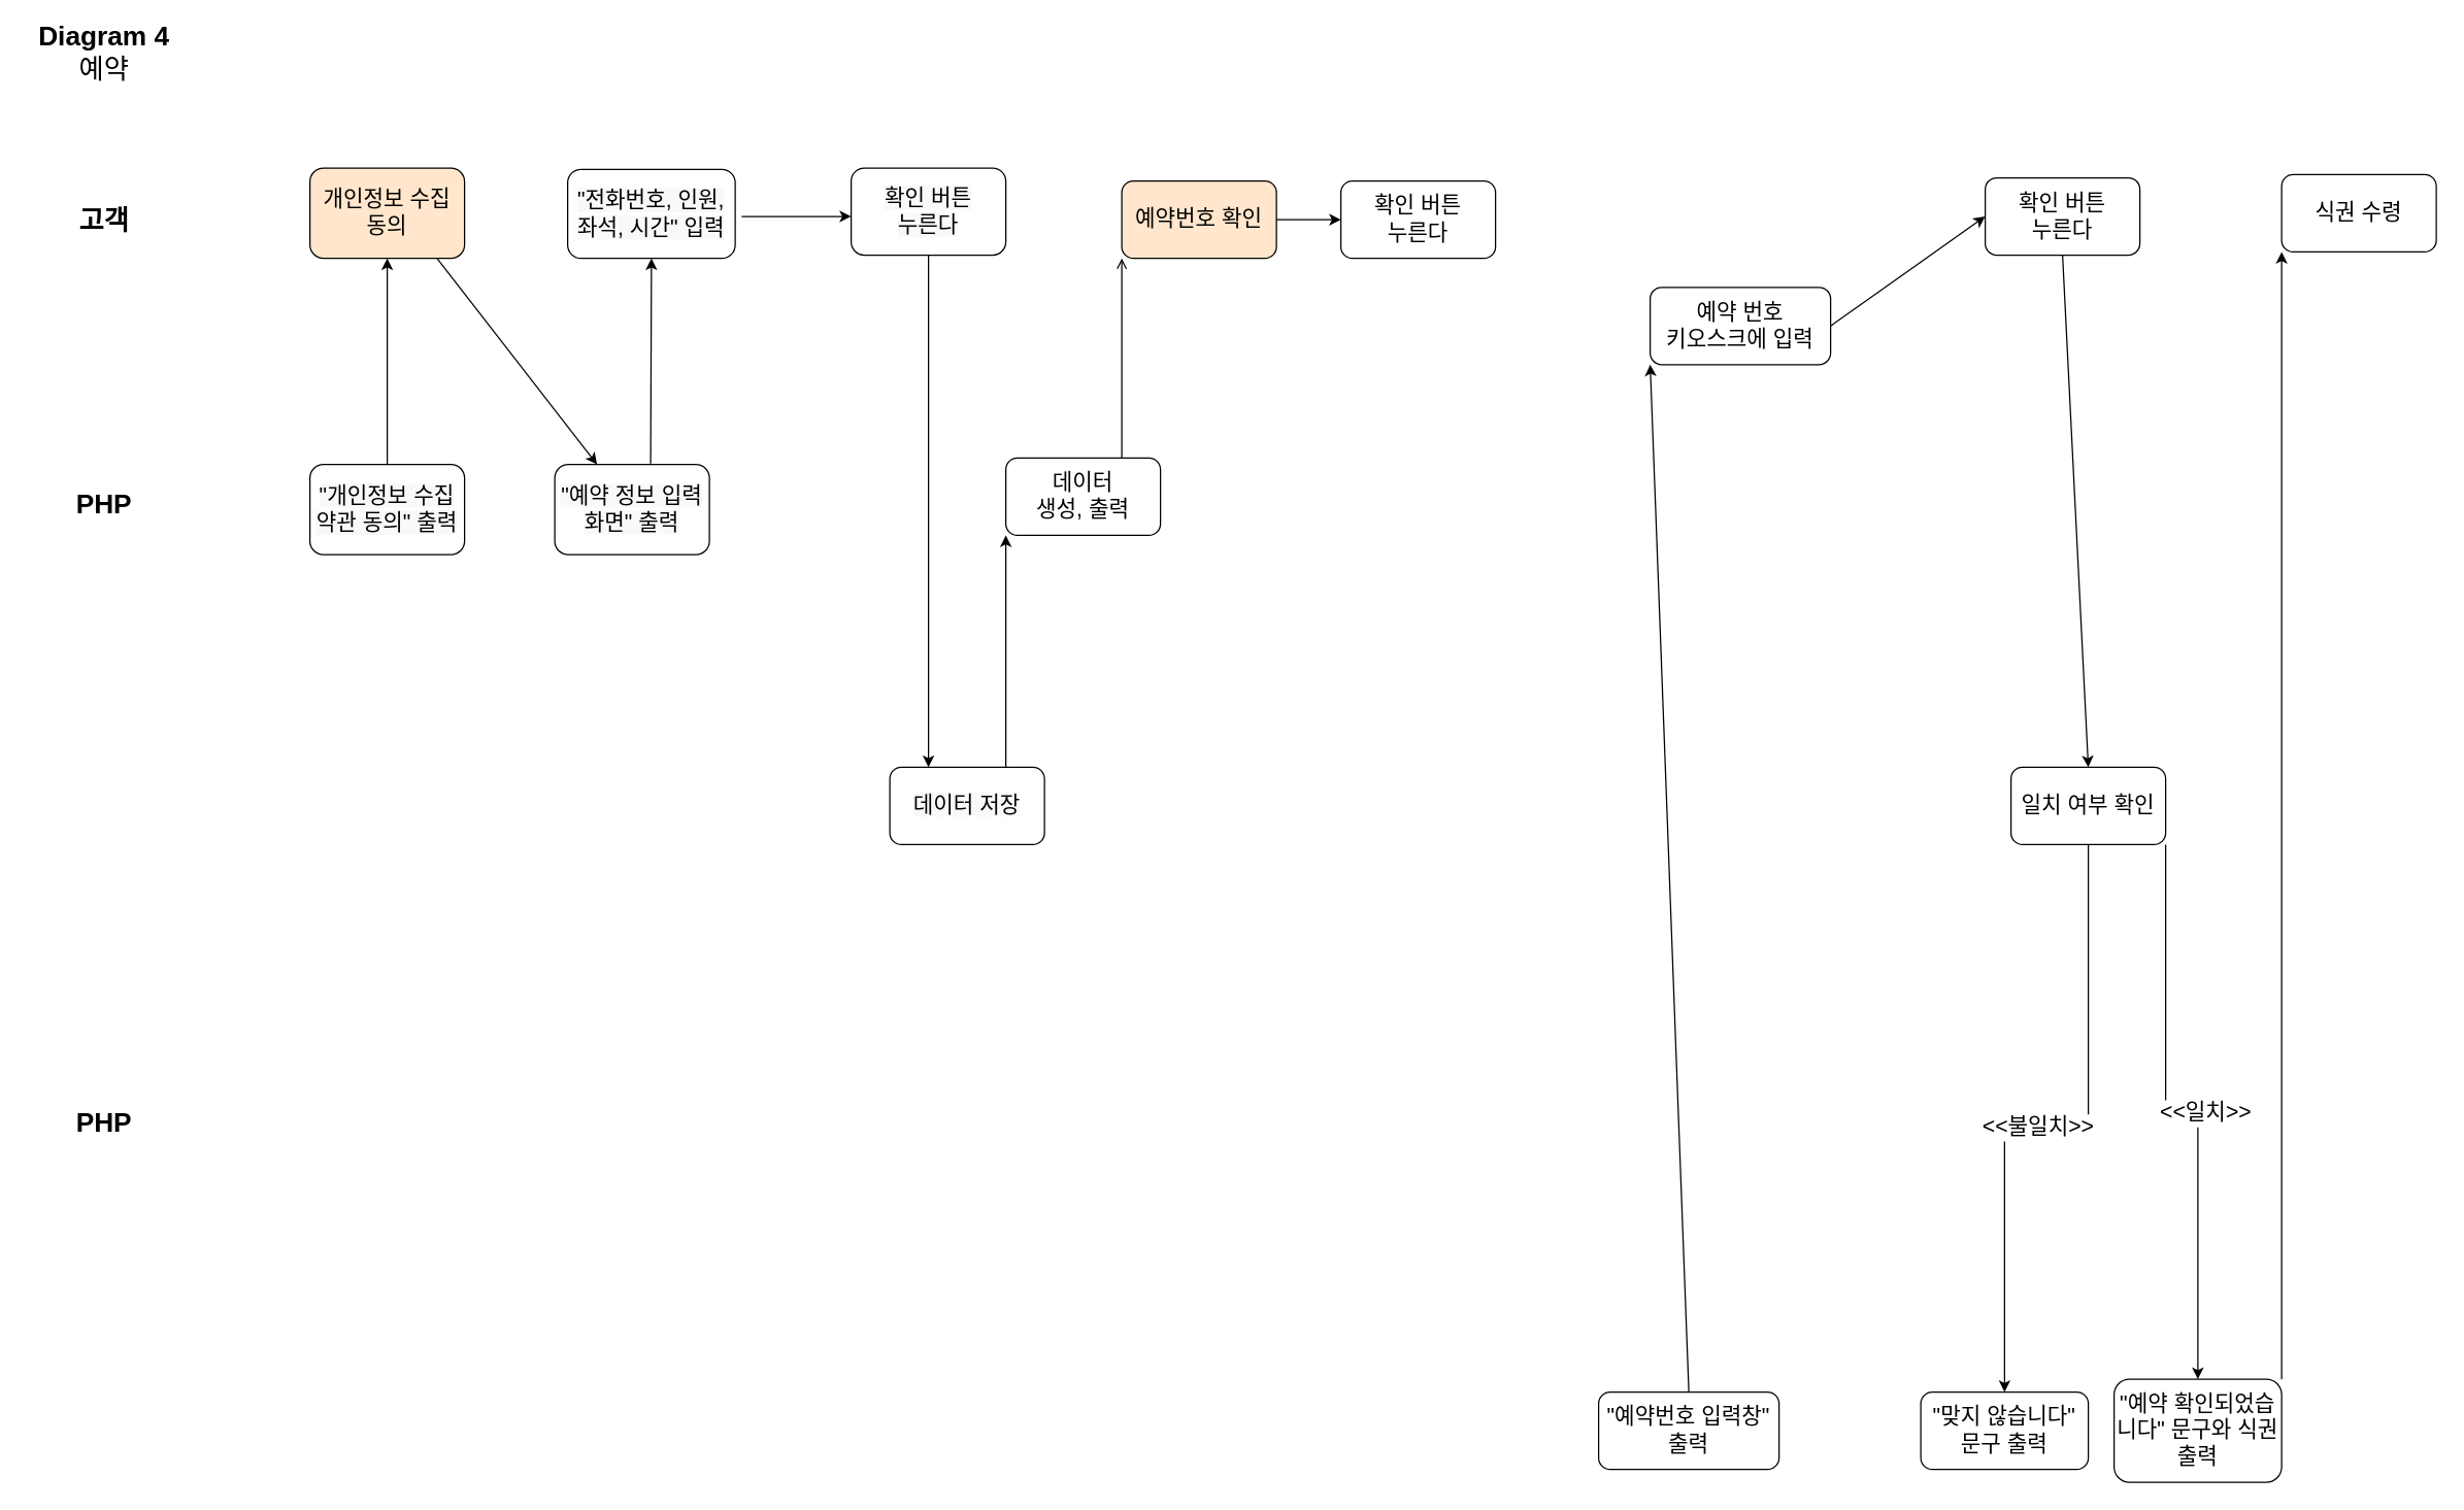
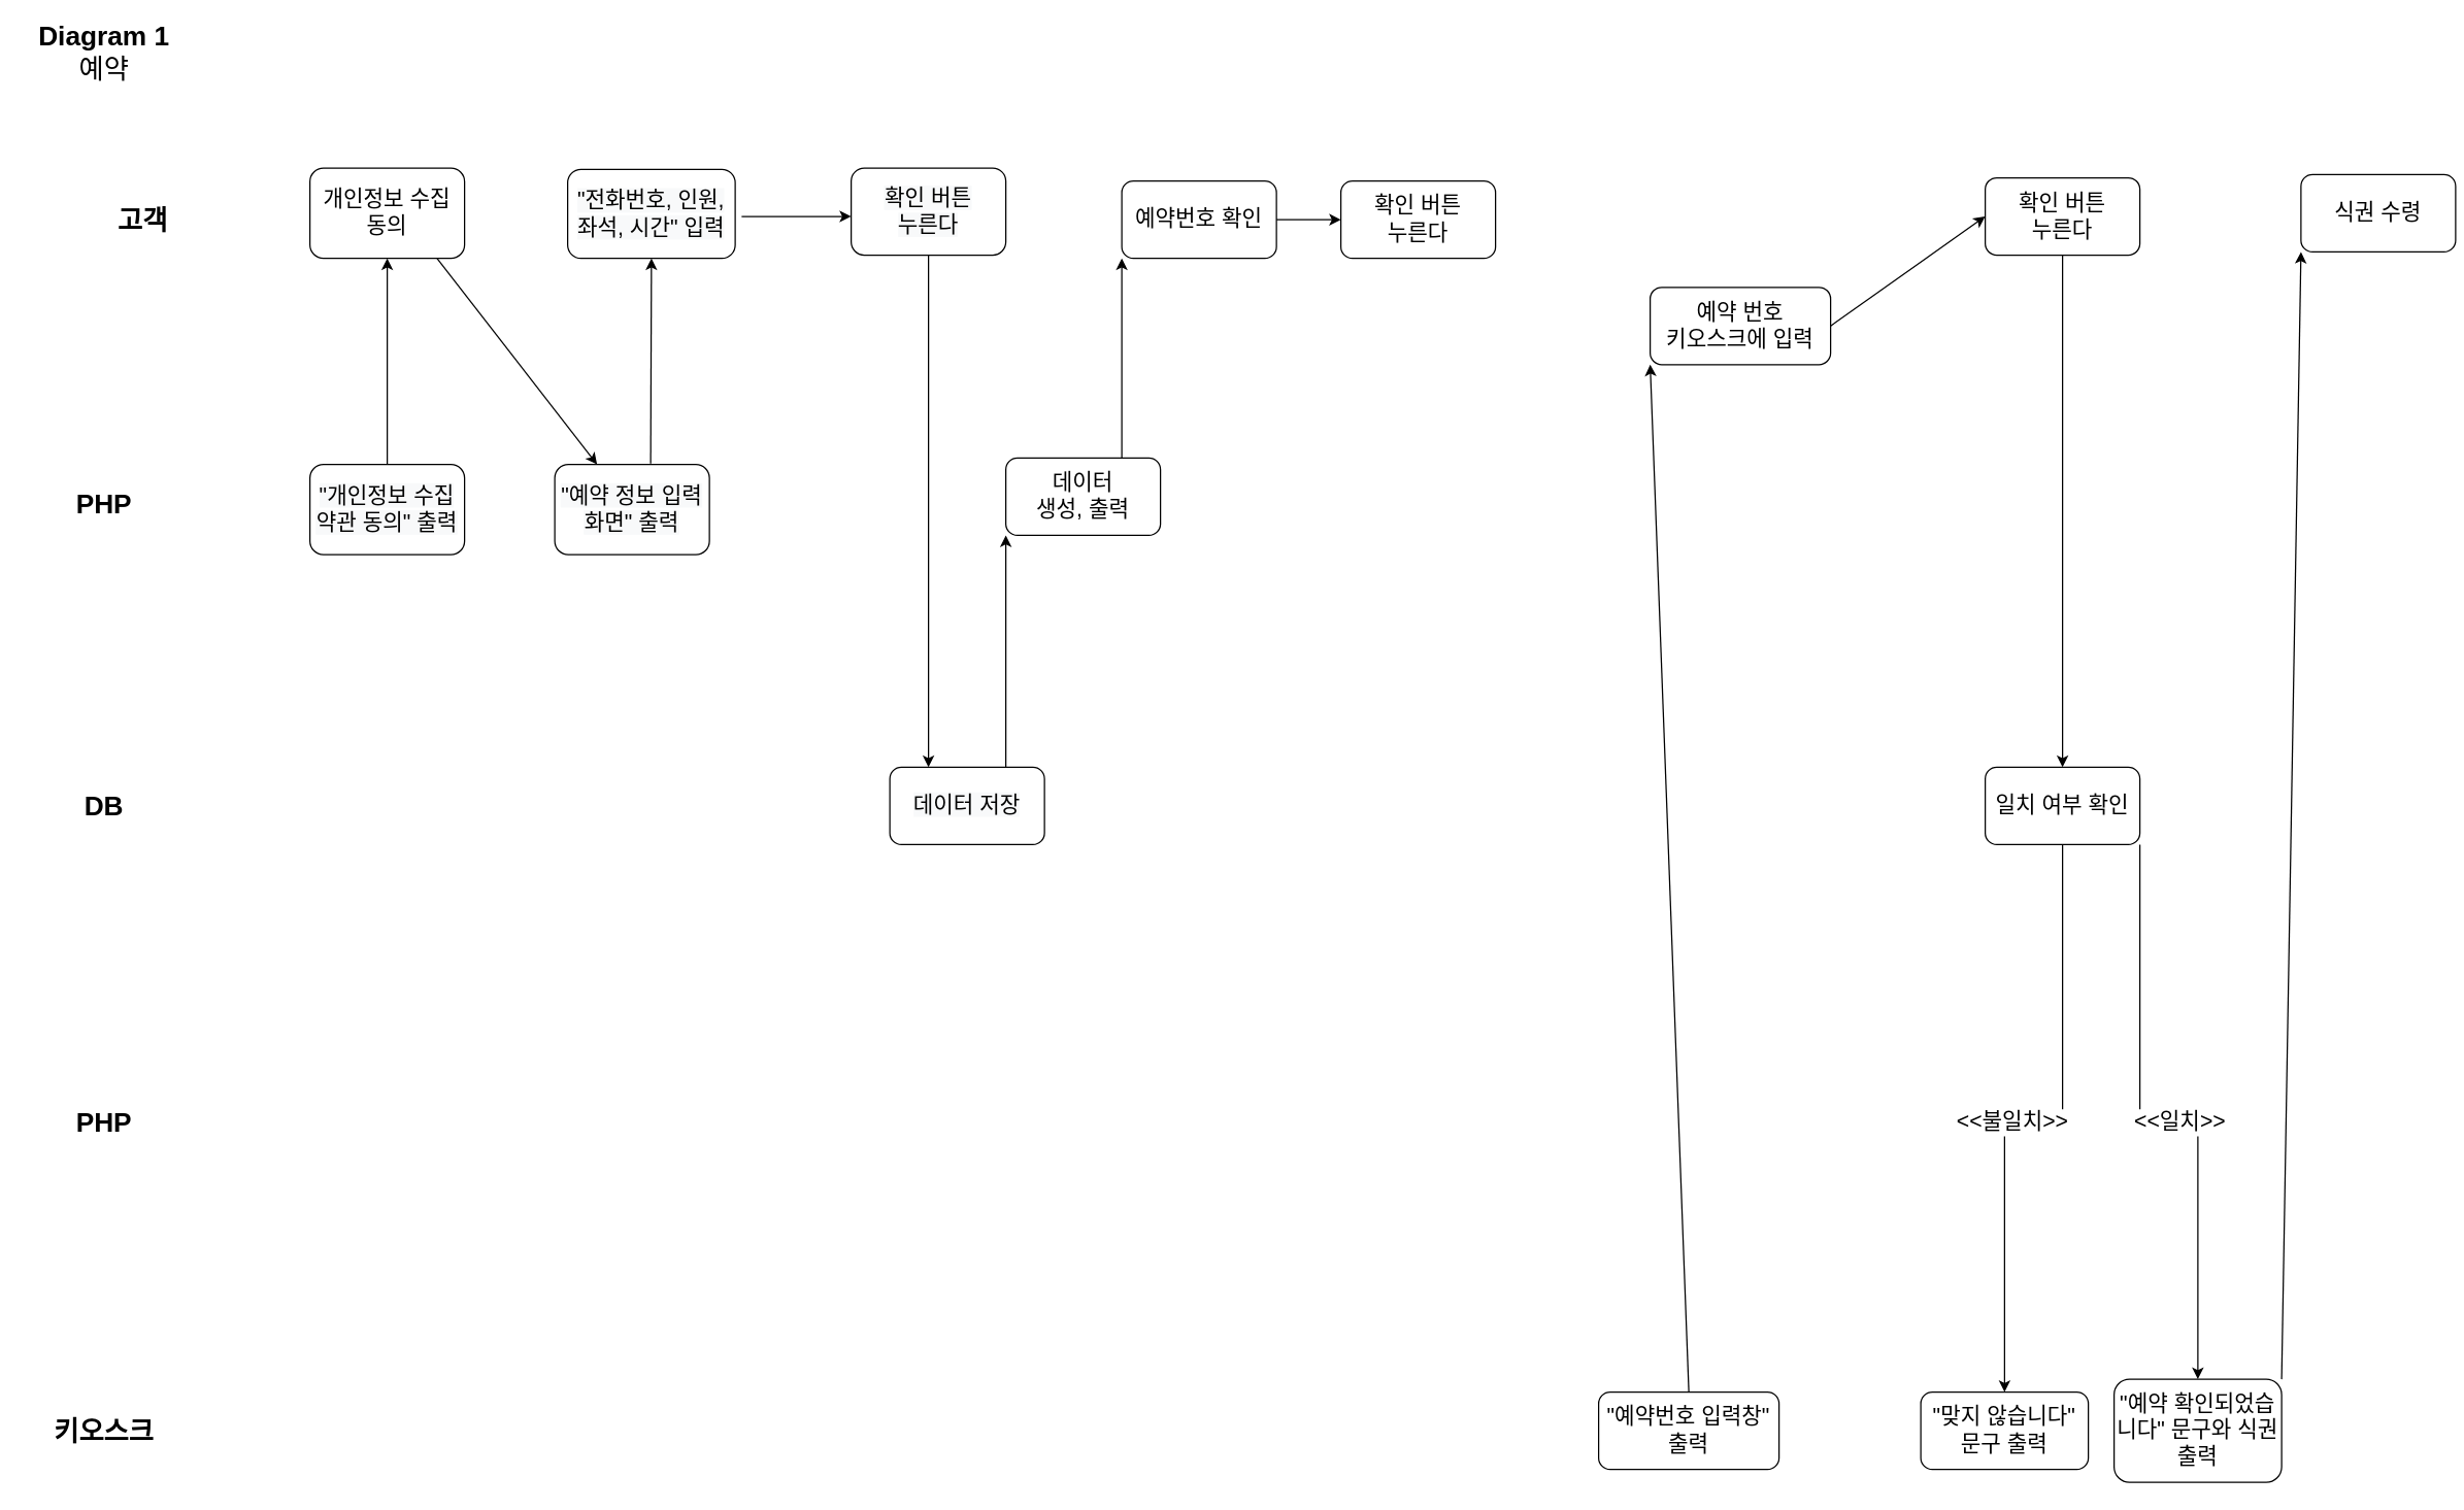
- <mxCell id="5" value="&lt;font style=&quot;font-size: 21px&quot;&gt;&lt;b&gt;Diagram 4&lt;/b&gt;&lt;br&gt;예약&lt;br&gt;&lt;/font&gt;" style="text;html=1;align=center;verticalAlign=middle;resizable=0;points=[];autosize=1;strokeColor=none;fillColor=none;fontSize=13;" parent="1" vertex="1"><mxGeometry x="20" y="20" width="120" height="40" as="geometry" /></mxCell>
+ <mxCell id="5" value="&lt;font style=&quot;font-size: 21px&quot;&gt;&lt;b&gt;Diagram 1&lt;/b&gt;&lt;br&gt;예약&lt;br&gt;&lt;/font&gt;" style="text;html=1;align=center;verticalAlign=middle;resizable=0;points=[];autosize=1;strokeColor=none;fillColor=none;fontSize=13;" parent="1" vertex="1"><mxGeometry x="20" y="20" width="120" height="40" as="geometry" /></mxCell>
- <mxCell id="34" value="&lt;font style=&quot;font-size: 17px&quot;&gt;개인정보 수집 동의&lt;/font&gt;" style="rounded=1;whiteSpace=wrap;html=1;fillColor=#ffe6cc;" vertex="1" parent="1"><mxGeometry x="240" y="130" width="120" height="70" as="geometry" /></mxCell>
+ <mxCell id="34" value="&lt;font style=&quot;font-size: 17px&quot;&gt;개인정보 수집 동의&lt;/font&gt;" style="rounded=1;whiteSpace=wrap;html=1;" vertex="1" parent="1"><mxGeometry x="240" y="130" width="120" height="70" as="geometry" /></mxCell>
- <mxCell id="32" value="식권 수령" style="rounded=1;whiteSpace=wrap;html=1;fontSize=17;" parent="1" vertex="1"><mxGeometry x="1770" y="135" width="120" height="60" as="geometry" /></mxCell>
+ <mxCell id="32" value="식권 수령" style="rounded=1;whiteSpace=wrap;html=1;fontSize=17;" parent="1" vertex="1"><mxGeometry x="1785" y="135" width="120" height="60" as="geometry" /></mxCell>
- <mxCell id="2" value="&lt;font style=&quot;font-size: 21px&quot;&gt;&lt;b&gt;고객&lt;/b&gt;&lt;/font&gt;" style="text;html=1;align=center;verticalAlign=middle;resizable=0;points=[];autosize=1;strokeColor=none;fillColor=none;fontSize=13;" parent="1" vertex="1"><mxGeometry x="50" y="160" width="60" height="20" as="geometry" /></mxCell>
+ <mxCell id="2" value="&lt;font style=&quot;font-size: 21px&quot;&gt;&lt;b&gt;고객&lt;/b&gt;&lt;/font&gt;" style="text;html=1;align=center;verticalAlign=middle;resizable=0;points=[];autosize=1;strokeColor=none;fillColor=none;fontSize=13;" parent="1" vertex="1"><mxGeometry x="80" y="160" width="60" height="20" as="geometry" /></mxCell>
- <mxCell id="13" value="예약번호 확인" style="rounded=1;whiteSpace=wrap;html=1;fontSize=17;fillColor=#ffe6cc;" parent="1" vertex="1"><mxGeometry x="870" y="140" width="120" height="60" as="geometry" /></mxCell>
+ <mxCell id="13" value="예약번호 확인" style="rounded=1;whiteSpace=wrap;html=1;fontSize=17;" parent="1" vertex="1"><mxGeometry x="870" y="140" width="120" height="60" as="geometry" /></mxCell>
- <mxCell id="14" value="" style="endArrow=open;html=1;rounded=0;fontSize=17;entryX=0;entryY=1;entryDx=0;entryDy=0;exitX=0.75;exitY=0;exitDx=0;exitDy=0;" parent="1" source="11" target="13" edge="1"><mxGeometry width="50" height="50" relative="1" as="geometry"><mxPoint x="870" y="330" as="sourcePoint" /><mxPoint x="920" y="280" as="targetPoint" /></mxGeometry></mxCell>
+ <mxCell id="14" value="" style="endArrow=classic;html=1;rounded=0;fontSize=17;entryX=0;entryY=1;entryDx=0;entryDy=0;exitX=0.75;exitY=0;exitDx=0;exitDy=0;" parent="1" source="11" target="13" edge="1"><mxGeometry width="50" height="50" relative="1" as="geometry"><mxPoint x="870" y="330" as="sourcePoint" /><mxPoint x="920" y="280" as="targetPoint" /></mxGeometry></mxCell>
+ <mxCell id="4" value="&lt;span style=&quot;font-size: 21px&quot;&gt;&lt;b&gt;DB&lt;/b&gt;&lt;/span&gt;" style="text;html=1;align=center;verticalAlign=middle;resizable=0;points=[];autosize=1;strokeColor=none;fillColor=none;fontSize=13;" parent="1" vertex="1"><mxGeometry x="55" y="615" width="50" height="20" as="geometry" /></mxCell>
- <mxCell id="22" value="일치 여부 확인" style="rounded=1;whiteSpace=wrap;html=1;fontSize=17;" parent="1" vertex="1"><mxGeometry x="1560" y="595" width="120" height="60" as="geometry" /></mxCell>
+ <mxCell id="22" value="일치 여부 확인" style="rounded=1;whiteSpace=wrap;html=1;fontSize=17;" parent="1" vertex="1"><mxGeometry x="1540" y="595" width="120" height="60" as="geometry" /></mxCell>
+ <mxCell id="19" value="&lt;span style=&quot;font-size: 21px&quot;&gt;&lt;b&gt;키오스크&lt;/b&gt;&lt;/span&gt;" style="text;html=1;align=center;verticalAlign=middle;resizable=0;points=[];autosize=1;strokeColor=none;fillColor=none;fontSize=13;" parent="1" vertex="1"><mxGeometry x="30" y="1100" width="100" height="20" as="geometry" /></mxCell>
